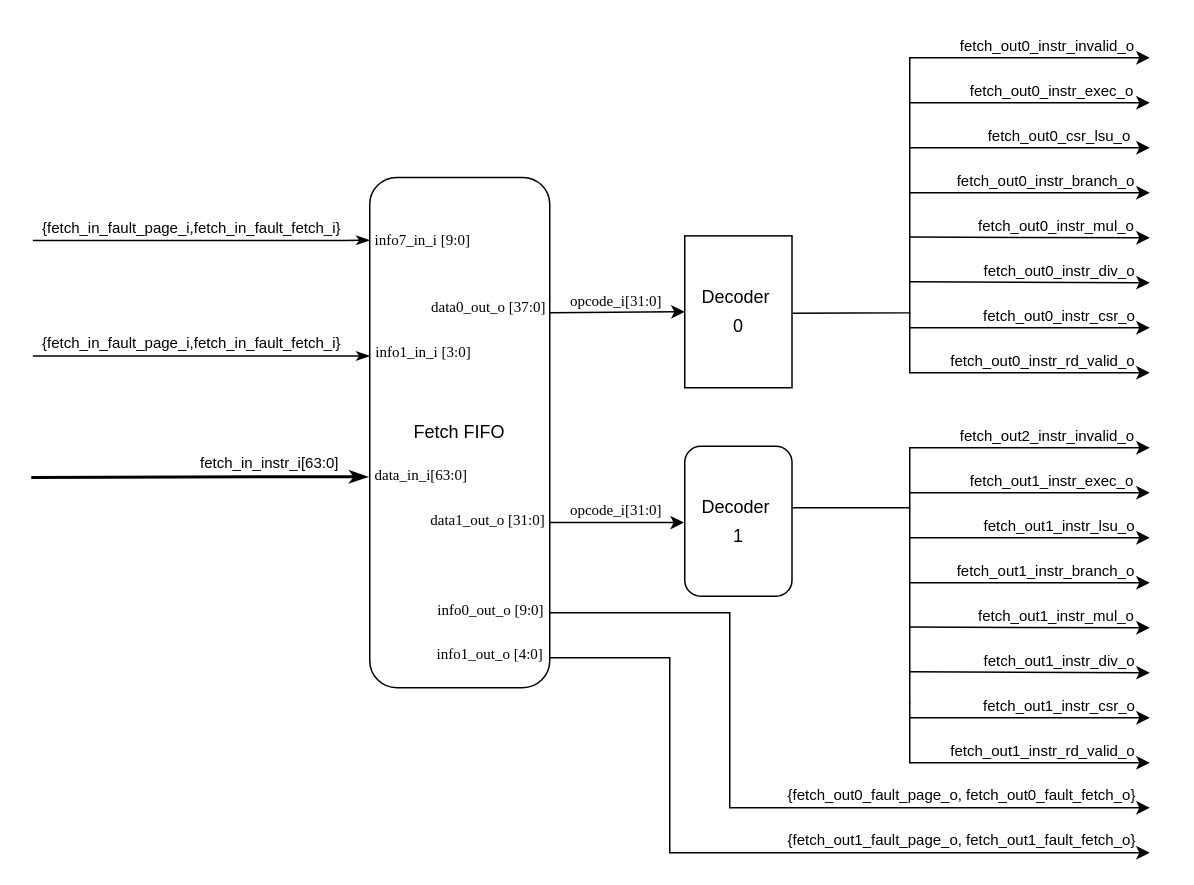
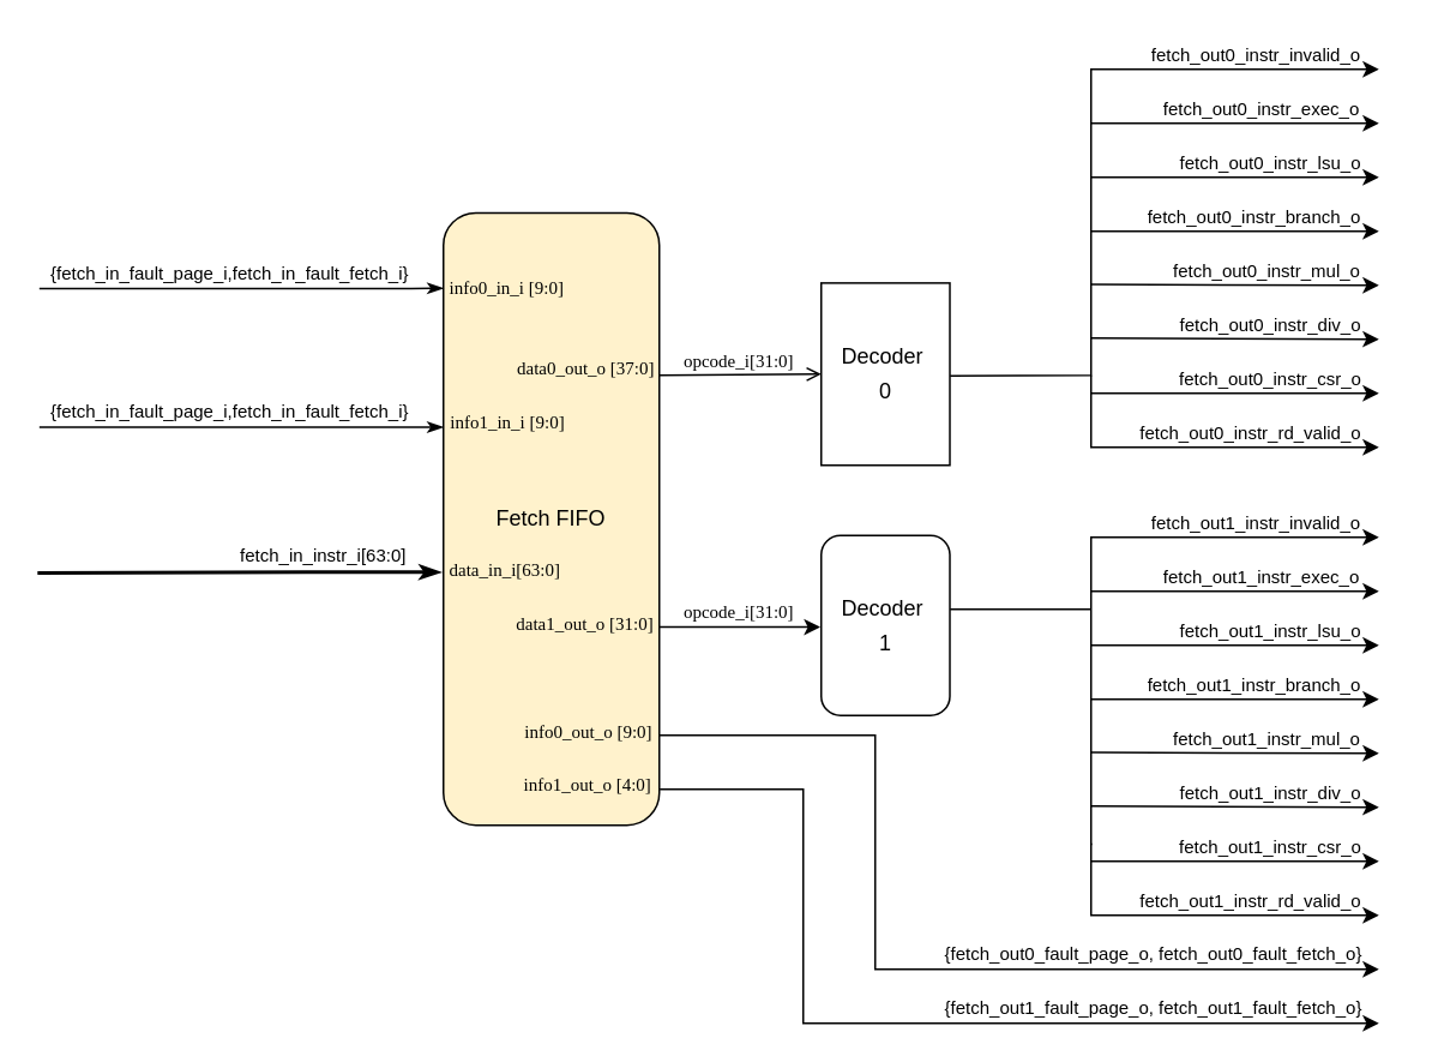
- <mxCell id="31" value="fetch_out0_csr_lsu_o" style="text;strokeColor=none;align=center;fillColor=none;html=1;verticalAlign=middle;whiteSpace=wrap;rounded=0;fontSize=10;" vertex="1" parent="1"><mxGeometry x="641" y="80" width="130" height="20" as="geometry" /></mxCell>
+ <mxCell id="31" value="fetch_out0_instr_lsu_o" style="text;strokeColor=none;align=center;fillColor=none;html=1;verticalAlign=middle;whiteSpace=wrap;rounded=0;fontSize=10;" vertex="1" parent="1"><mxGeometry x="641" y="80" width="130" height="20" as="geometry" /></mxCell>
- <mxCell id="3" value="&lt;div style=&quot;line-height: 19px;&quot;&gt;&lt;font style=&quot;font-size: 10px;&quot; face=&quot;Times New Roman&quot;&gt;info7_in_i [9:0]&lt;/font&gt;&lt;/div&gt;" style="text;strokeColor=none;align=center;fillColor=none;html=1;verticalAlign=middle;whiteSpace=wrap;rounded=0;" vertex="1" parent="1"><mxGeometry x="246" y="148.38" width="71" height="21" as="geometry" /></mxCell>
+ <mxCell id="3" value="&lt;div style=&quot;line-height: 19px;&quot;&gt;&lt;font style=&quot;font-size: 10px;&quot; face=&quot;Times New Roman&quot;&gt;info0_in_i [9:0]&lt;/font&gt;&lt;/div&gt;" style="text;strokeColor=none;align=center;fillColor=none;html=1;verticalAlign=middle;whiteSpace=wrap;rounded=0;" vertex="1" parent="1"><mxGeometry x="246" y="148.38" width="71" height="21" as="geometry" /></mxCell>
- <mxCell id="16" value="" style="endArrow=classic;html=1;rounded=0;exitX=1;exitY=0.265;exitDx=0;exitDy=0;exitPerimeter=0;entryX=0;entryY=0.5;entryDx=0;entryDy=0;" edge="1" parent="1" source="2" target="14"><mxGeometry width="50" height="50" relative="1" as="geometry"><mxPoint x="376" y="206.75" as="sourcePoint" /><mxPoint x="426" y="156.75" as="targetPoint" /></mxGeometry></mxCell>
+ <mxCell id="16" value="" style="endArrow=open;html=1;rounded=0;exitX=1;exitY=0.265;exitDx=0;exitDy=0;exitPerimeter=0;entryX=0;entryY=0.5;entryDx=0;entryDy=0;" edge="1" parent="1" source="2" target="14"><mxGeometry width="50" height="50" relative="1" as="geometry"><mxPoint x="376" y="206.75" as="sourcePoint" /><mxPoint x="426" y="156.75" as="targetPoint" /></mxGeometry></mxCell>
- <mxCell id="4" value="&lt;div style=&quot;line-height: 19px;&quot;&gt;&lt;font style=&quot;font-size: 10px;&quot; face=&quot;Times New Roman&quot;&gt;info1_in_i [3:0]&lt;/font&gt;&lt;/div&gt;" style="text;strokeColor=none;align=center;fillColor=none;html=1;verticalAlign=middle;whiteSpace=wrap;rounded=0;" vertex="1" parent="1"><mxGeometry x="247" y="223.12" width="70" height="21" as="geometry" /></mxCell>
+ <mxCell id="4" value="&lt;div style=&quot;line-height: 19px;&quot;&gt;&lt;font style=&quot;font-size: 10px;&quot; face=&quot;Times New Roman&quot;&gt;info1_in_i [9:0]&lt;/font&gt;&lt;/div&gt;" style="text;strokeColor=none;align=center;fillColor=none;html=1;verticalAlign=middle;whiteSpace=wrap;rounded=0;" vertex="1" parent="1"><mxGeometry x="247" y="223.12" width="70" height="21" as="geometry" /></mxCell>
- <mxCell id="2" value="Fetch FIFO" style="rounded=1;whiteSpace=wrap;html=1;" vertex="1" parent="1"><mxGeometry x="246" y="117.75" width="120" height="340.25" as="geometry" /></mxCell>
+ <mxCell id="2" value="Fetch FIFO" style="rounded=1;whiteSpace=wrap;html=1;fillColor=#fff2cc;" vertex="1" parent="1"><mxGeometry x="246" y="117.75" width="120" height="340.25" as="geometry" /></mxCell>
- <mxCell id="44" value="&lt;font style=&quot;font-size: 10px;&quot;&gt;fetch_out2_instr_invalid_o&lt;/font&gt;" style="text;strokeColor=none;align=center;fillColor=none;html=1;verticalAlign=middle;whiteSpace=wrap;rounded=0;" vertex="1" parent="1"><mxGeometry x="633" y="280" width="130" height="20" as="geometry" /></mxCell>
+ <mxCell id="44" value="&lt;font style=&quot;font-size: 10px;&quot;&gt;fetch_out1_instr_invalid_o&lt;/font&gt;" style="text;strokeColor=none;align=center;fillColor=none;html=1;verticalAlign=middle;whiteSpace=wrap;rounded=0;" vertex="1" parent="1"><mxGeometry x="633" y="280" width="130" height="20" as="geometry" /></mxCell>
